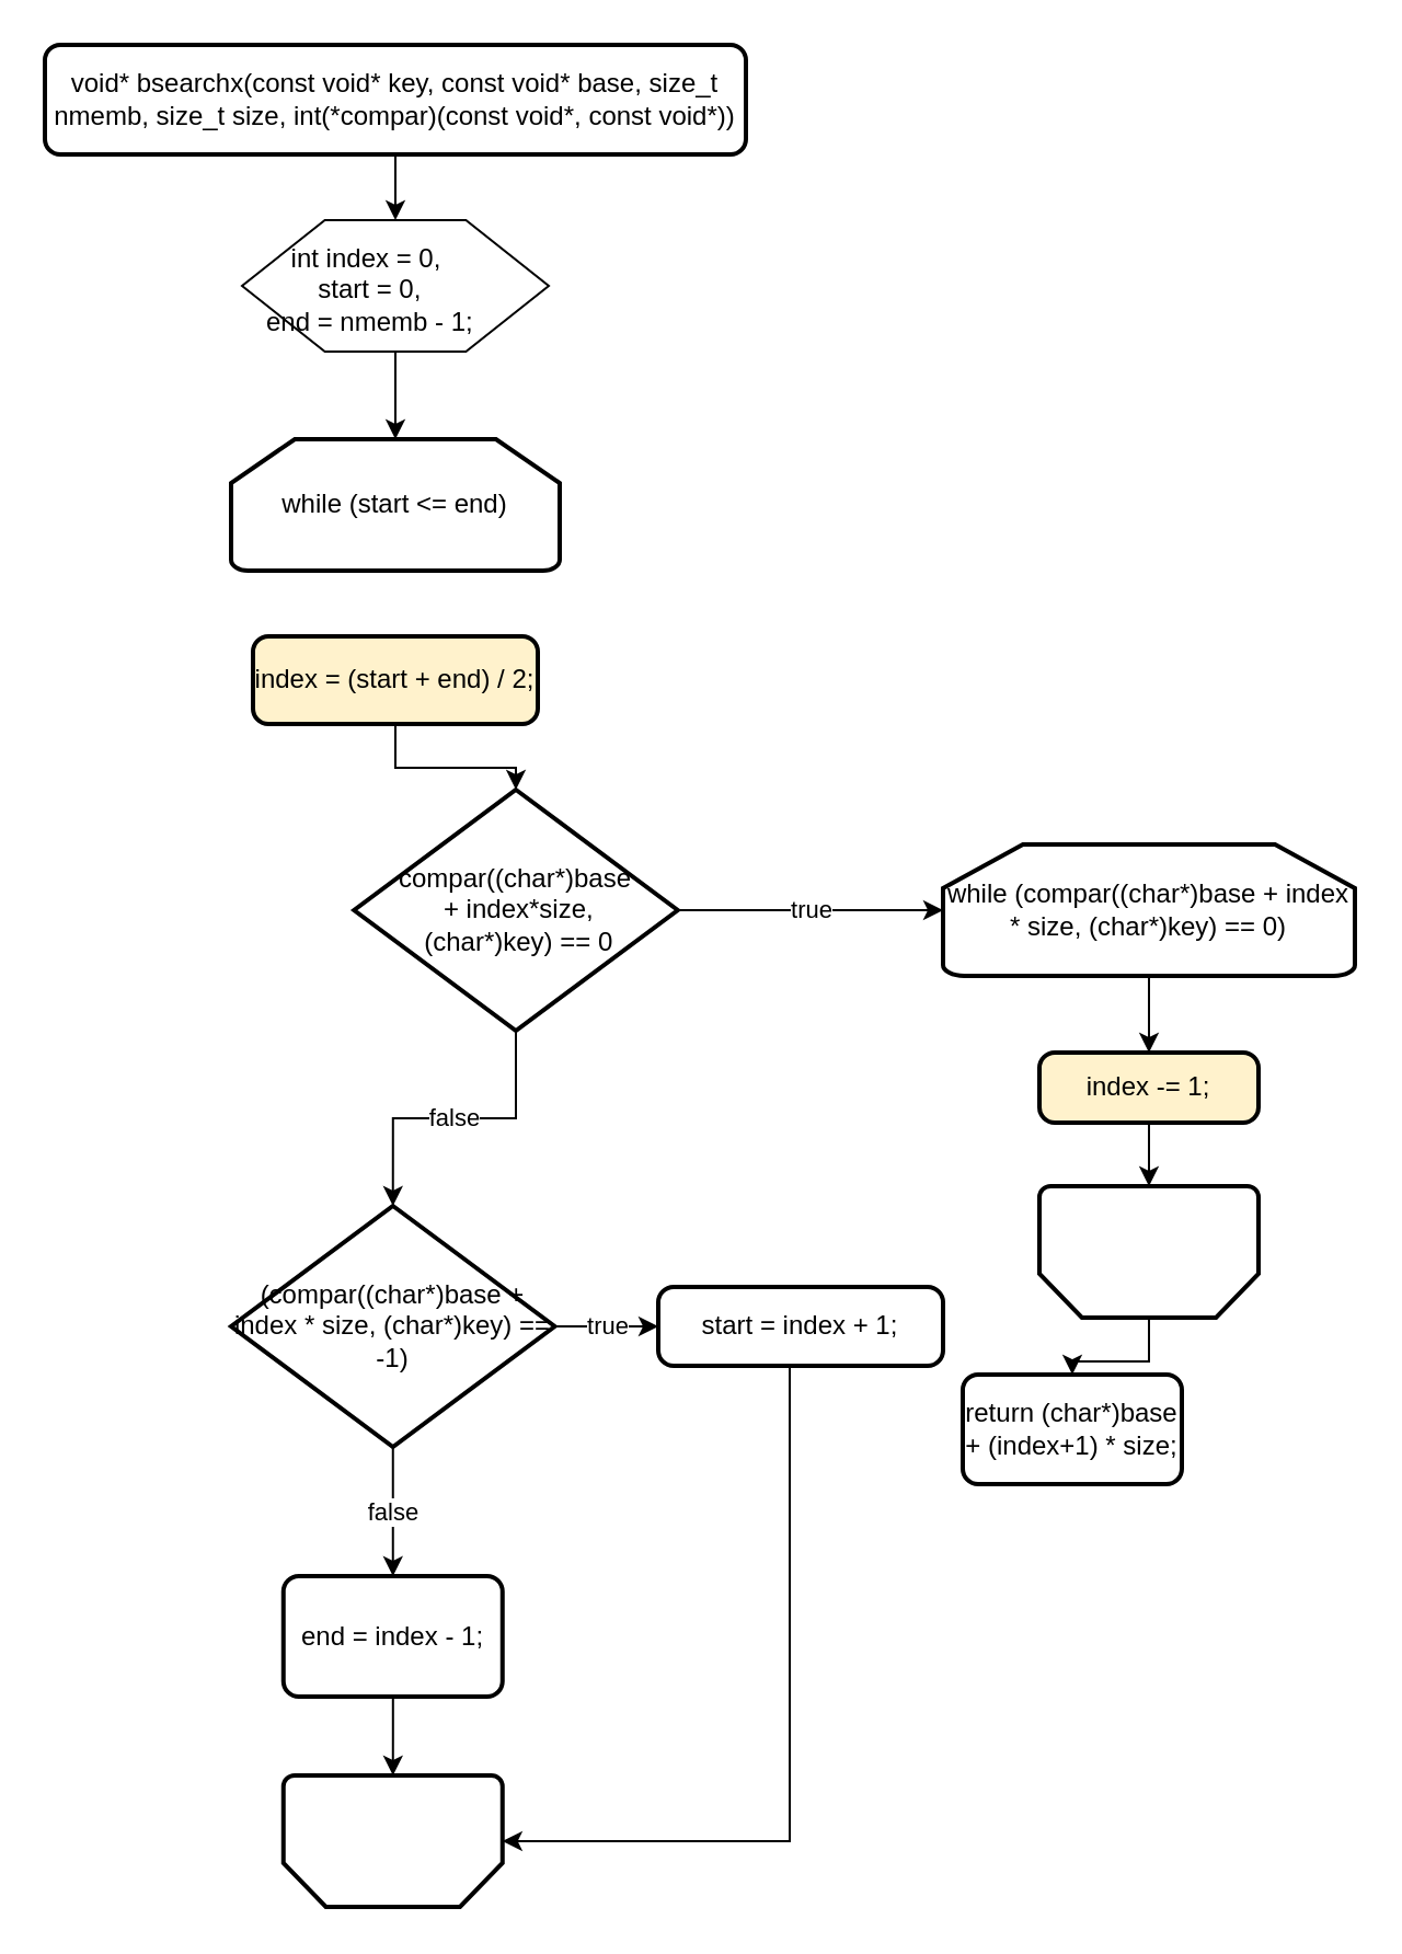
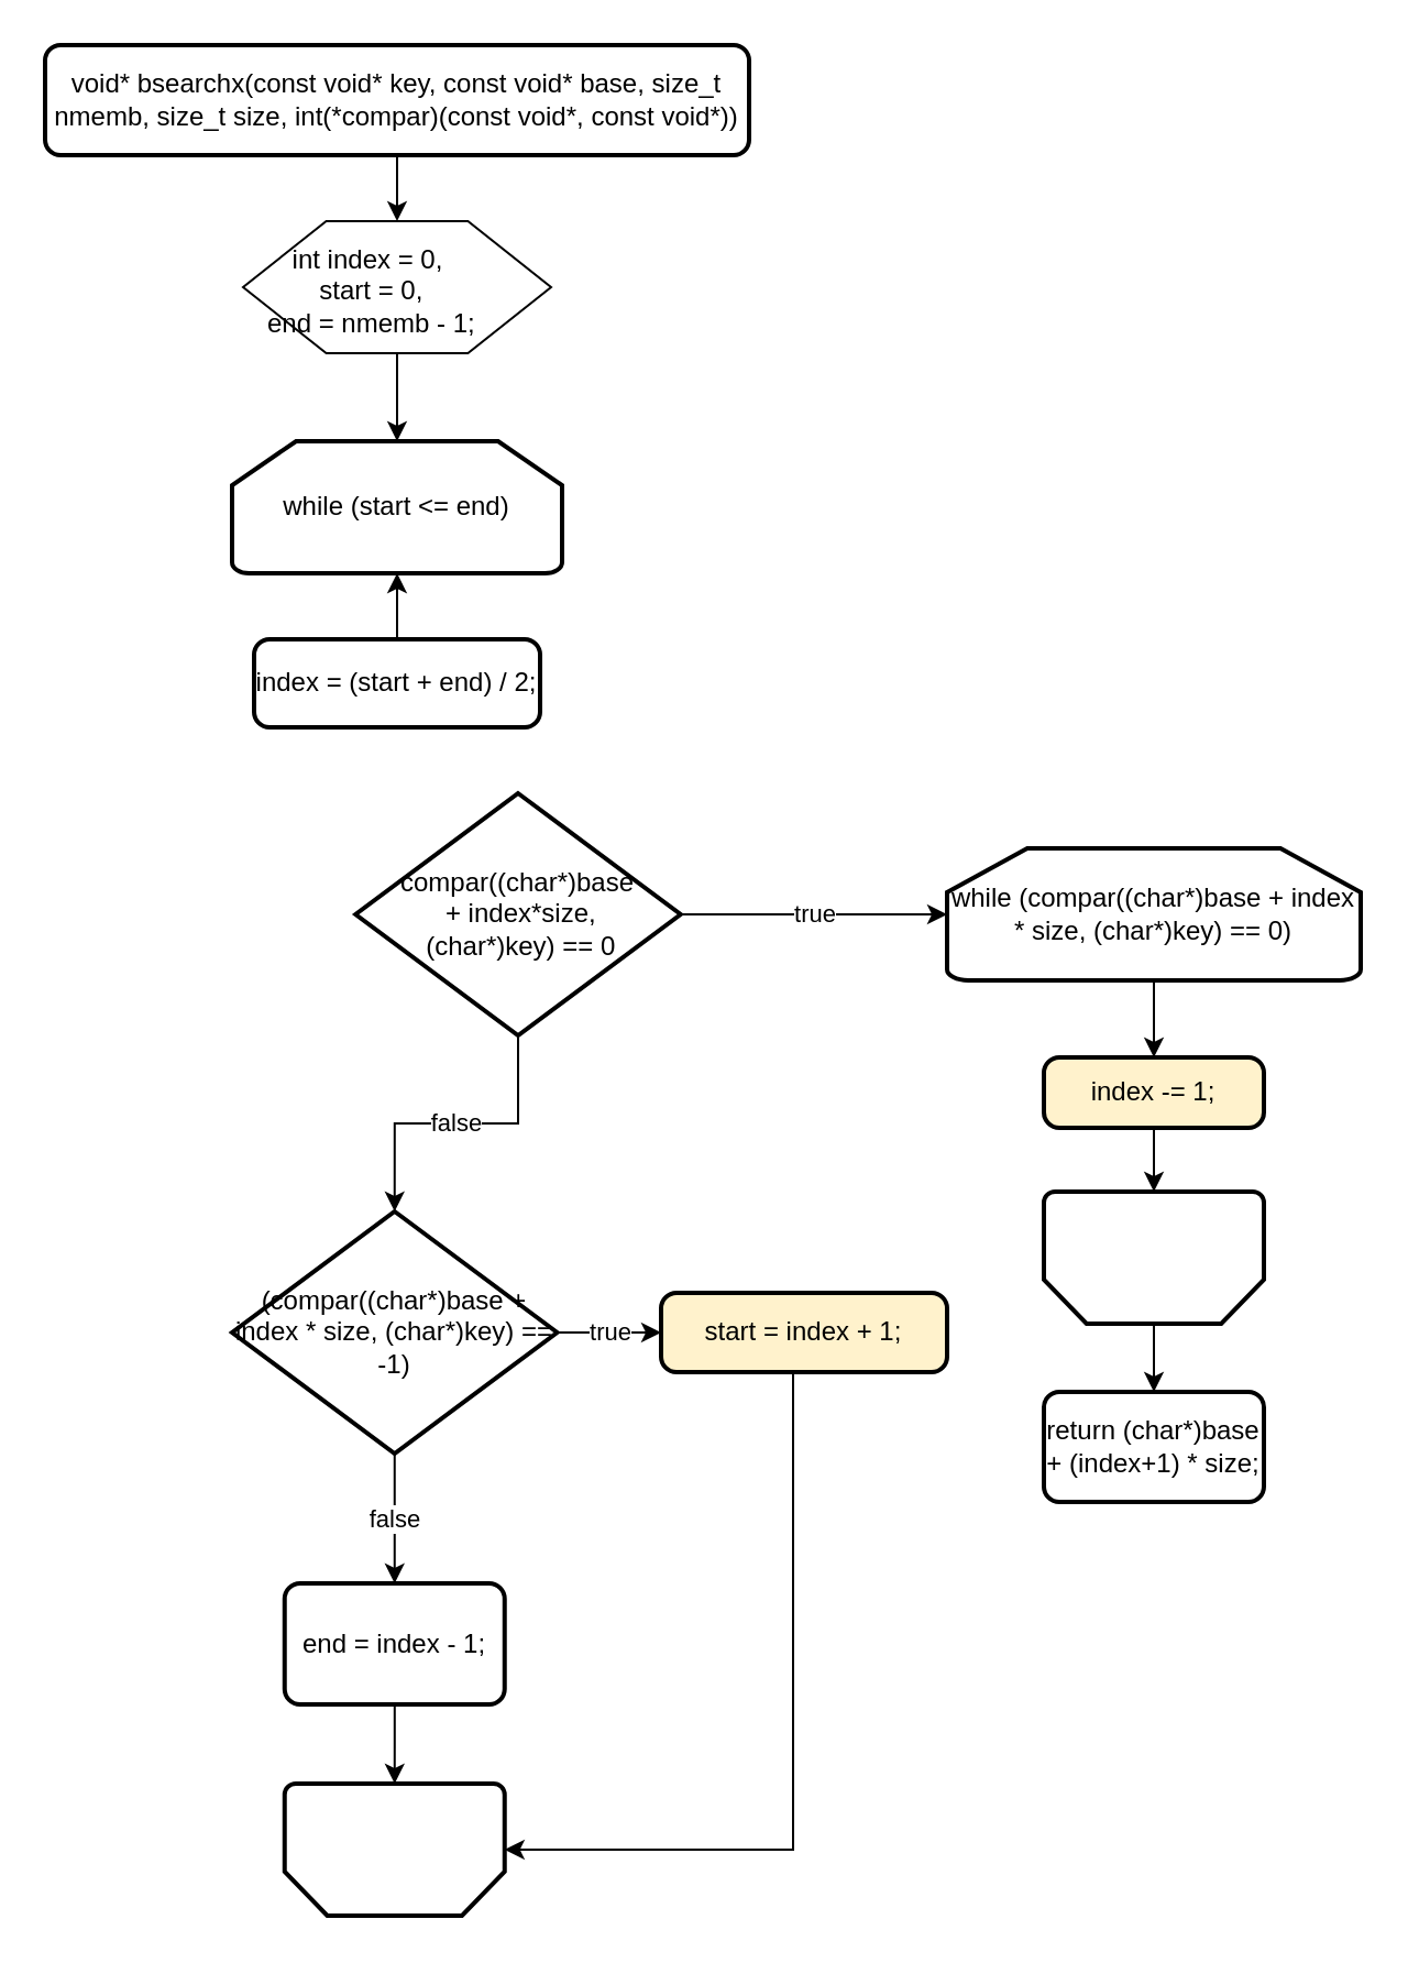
- <mxCell id="9" value="index = (start + end) / 2;" style="rounded=1;whiteSpace=wrap;html=1;absoluteArcSize=1;arcSize=14;strokeWidth=2;fillColor=#fff2cc;" vertex="1" parent="1"><mxGeometry x="115" y="290" width="130" height="40" as="geometry" /></mxCell>
+ <mxCell id="9" value="index = (start + end) / 2;" style="rounded=1;whiteSpace=wrap;html=1;absoluteArcSize=1;arcSize=14;strokeWidth=2;" vertex="1" parent="1"><mxGeometry x="115" y="290" width="130" height="40" as="geometry" /></mxCell>
- <mxCell id="8" style="edgeStyle=orthogonalEdgeStyle;rounded=0;orthogonalLoop=1;jettySize=auto;html=1;entryX=0.5;entryY=0;entryDx=0;entryDy=0;entryPerimeter=0;" edge="1" parent="1" source="9" target="12"><mxGeometry relative="1" as="geometry" /></mxCell>
+ <mxCell id="8" style="edgeStyle=orthogonalEdgeStyle;rounded=0;orthogonalLoop=1;jettySize=auto;html=1;" edge="1" parent="1" source="9" target="7"><mxGeometry relative="1" as="geometry" /></mxCell>
- <mxCell id="24" value="start = index + 1;" style="rounded=1;whiteSpace=wrap;html=1;absoluteArcSize=1;arcSize=14;strokeWidth=2;" vertex="1" parent="1"><mxGeometry x="300" y="587" width="130" height="36" as="geometry" /></mxCell>
+ <mxCell id="24" value="start = index + 1;" style="rounded=1;whiteSpace=wrap;html=1;absoluteArcSize=1;arcSize=14;strokeWidth=2;fillColor=#fff2cc;" vertex="1" parent="1"><mxGeometry x="300" y="587" width="130" height="36" as="geometry" /></mxCell>
- <mxCell id="19" value="return (char*)base + (index+1) * size;" style="rounded=1;whiteSpace=wrap;html=1;absoluteArcSize=1;arcSize=14;strokeWidth=2;" vertex="1" parent="1"><mxGeometry x="439" y="627" width="100" height="50" as="geometry" /></mxCell>
+ <mxCell id="19" value="return (char*)base + (index+1) * size;" style="rounded=1;whiteSpace=wrap;html=1;absoluteArcSize=1;arcSize=14;strokeWidth=2;" vertex="1" parent="1"><mxGeometry x="474" y="632" width="100" height="50" as="geometry" /></mxCell>
